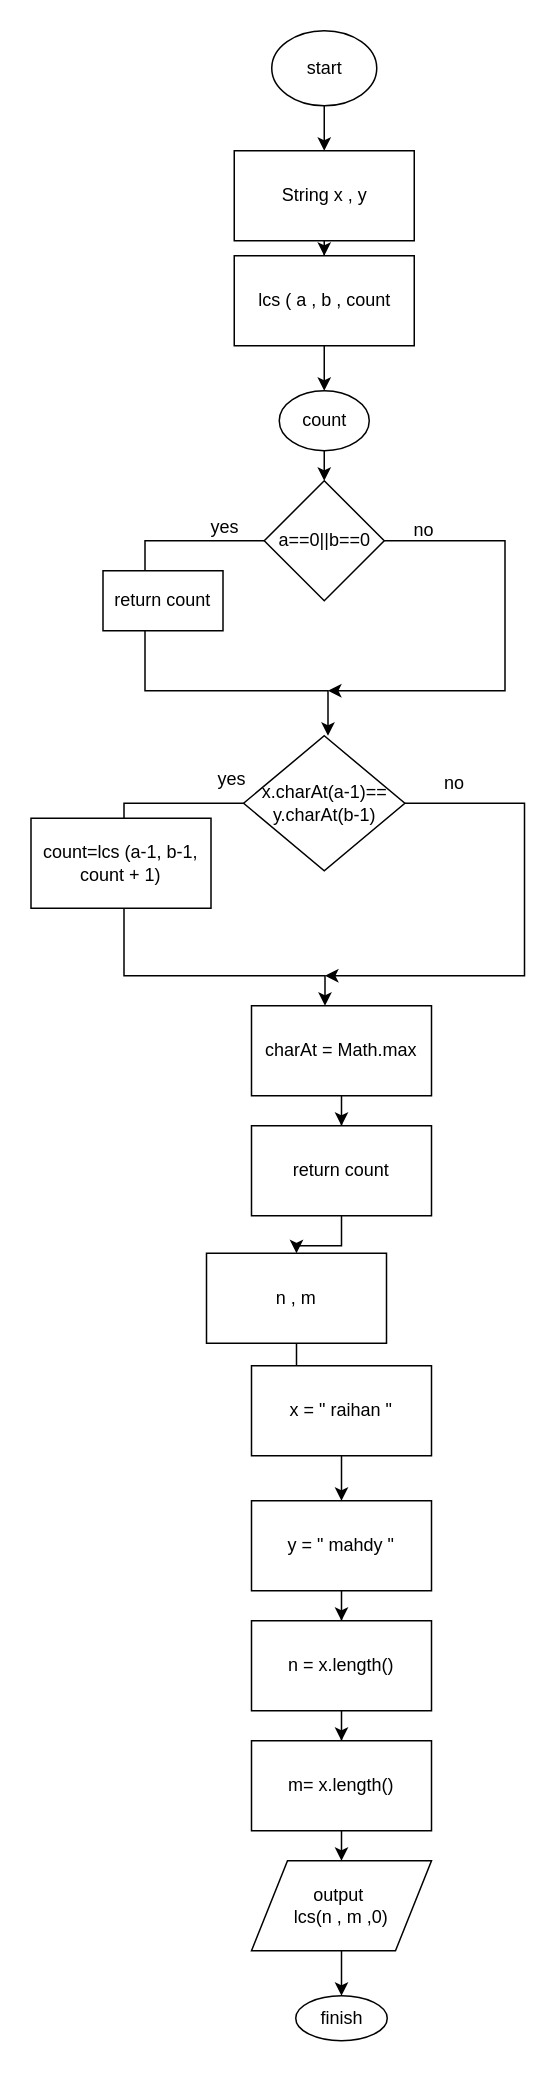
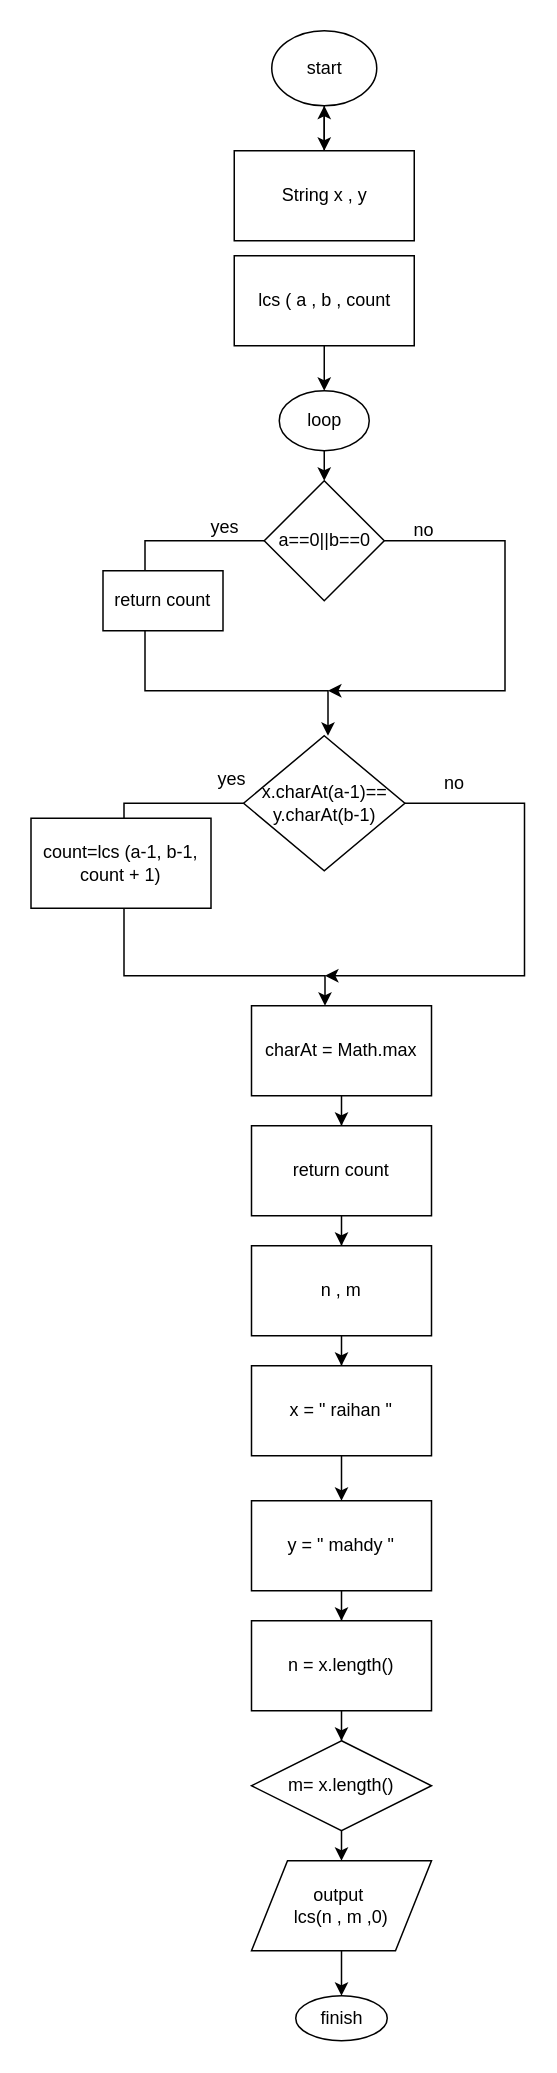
- <mxCell id="4" value="" style="edgeStyle=orthogonalEdgeStyle;rounded=0;orthogonalLoop=1;jettySize=auto;html=1;" parent="1" source="5" target="7" edge="1"><mxGeometry relative="1" as="geometry" /></mxCell>
+ <mxCell id="4" value="" style="edgeStyle=orthogonalEdgeStyle;rounded=0;orthogonalLoop=1;jettySize=auto;html=1;" parent="1" source="5" target="3" edge="1"><mxGeometry relative="1" as="geometry" /></mxCell>
- <mxCell id="9" value="count" style="ellipse;whiteSpace=wrap;html=1;" parent="1" vertex="1"><mxGeometry x="185.5" y="260" width="60" height="40" as="geometry" /></mxCell>
+ <mxCell id="9" value="loop" style="ellipse;whiteSpace=wrap;html=1;" parent="1" vertex="1"><mxGeometry x="185.5" y="260" width="60" height="40" as="geometry" /></mxCell>
- <mxCell id="27" value="n , m" style="rounded=0;whiteSpace=wrap;html=1;" parent="1" vertex="1"><mxGeometry x="137" y="835" width="120" height="60" as="geometry" /></mxCell>
+ <mxCell id="27" value="n , m" style="rounded=0;whiteSpace=wrap;html=1;" parent="1" vertex="1"><mxGeometry x="167" y="830" width="120" height="60" as="geometry" /></mxCell>
- <mxCell id="35" value="m= x.length()" style="rounded=0;whiteSpace=wrap;html=1;" parent="1" vertex="1"><mxGeometry x="167" y="1160" width="120" height="60" as="geometry" /></mxCell>
+ <mxCell id="35" value="m= x.length()" style="rhombus;whiteSpace=wrap;html=1;" parent="1" vertex="1"><mxGeometry x="167" y="1160" width="120" height="60" as="geometry" /></mxCell>
